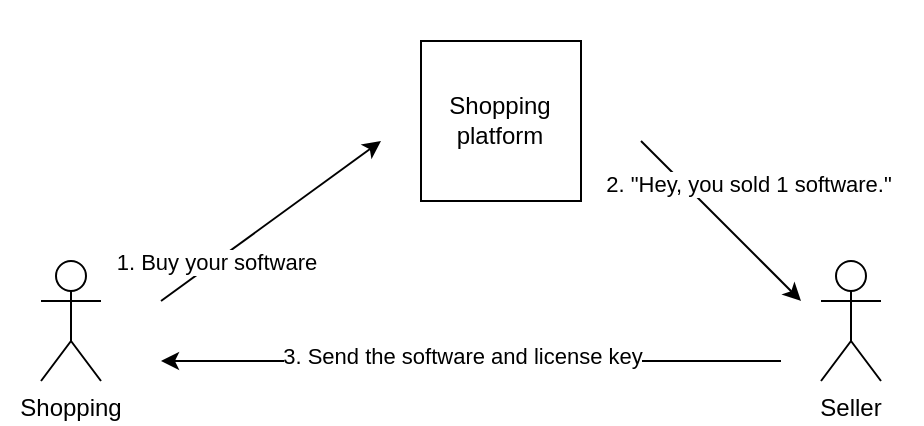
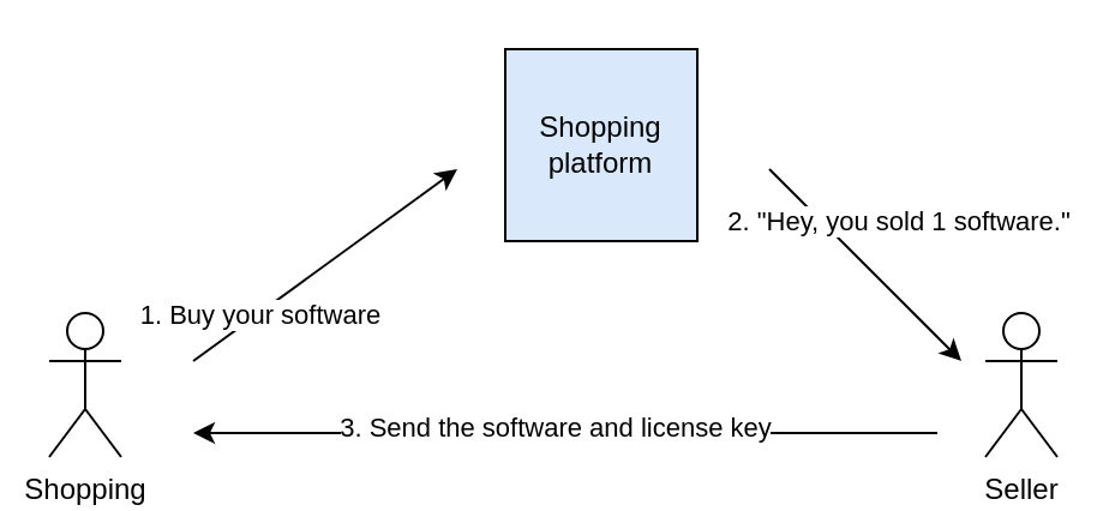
- <mxCell id="3" value="Shopping platform" style="whiteSpace=wrap;html=1;aspect=fixed;" vertex="1" parent="1"><mxGeometry x="210" y="20" width="80" height="80" as="geometry" /></mxCell>
+ <mxCell id="3" value="Shopping platform" style="whiteSpace=wrap;html=1;aspect=fixed;fillColor=#dae8fc;" vertex="1" parent="1"><mxGeometry x="210" y="20" width="80" height="80" as="geometry" /></mxCell>
